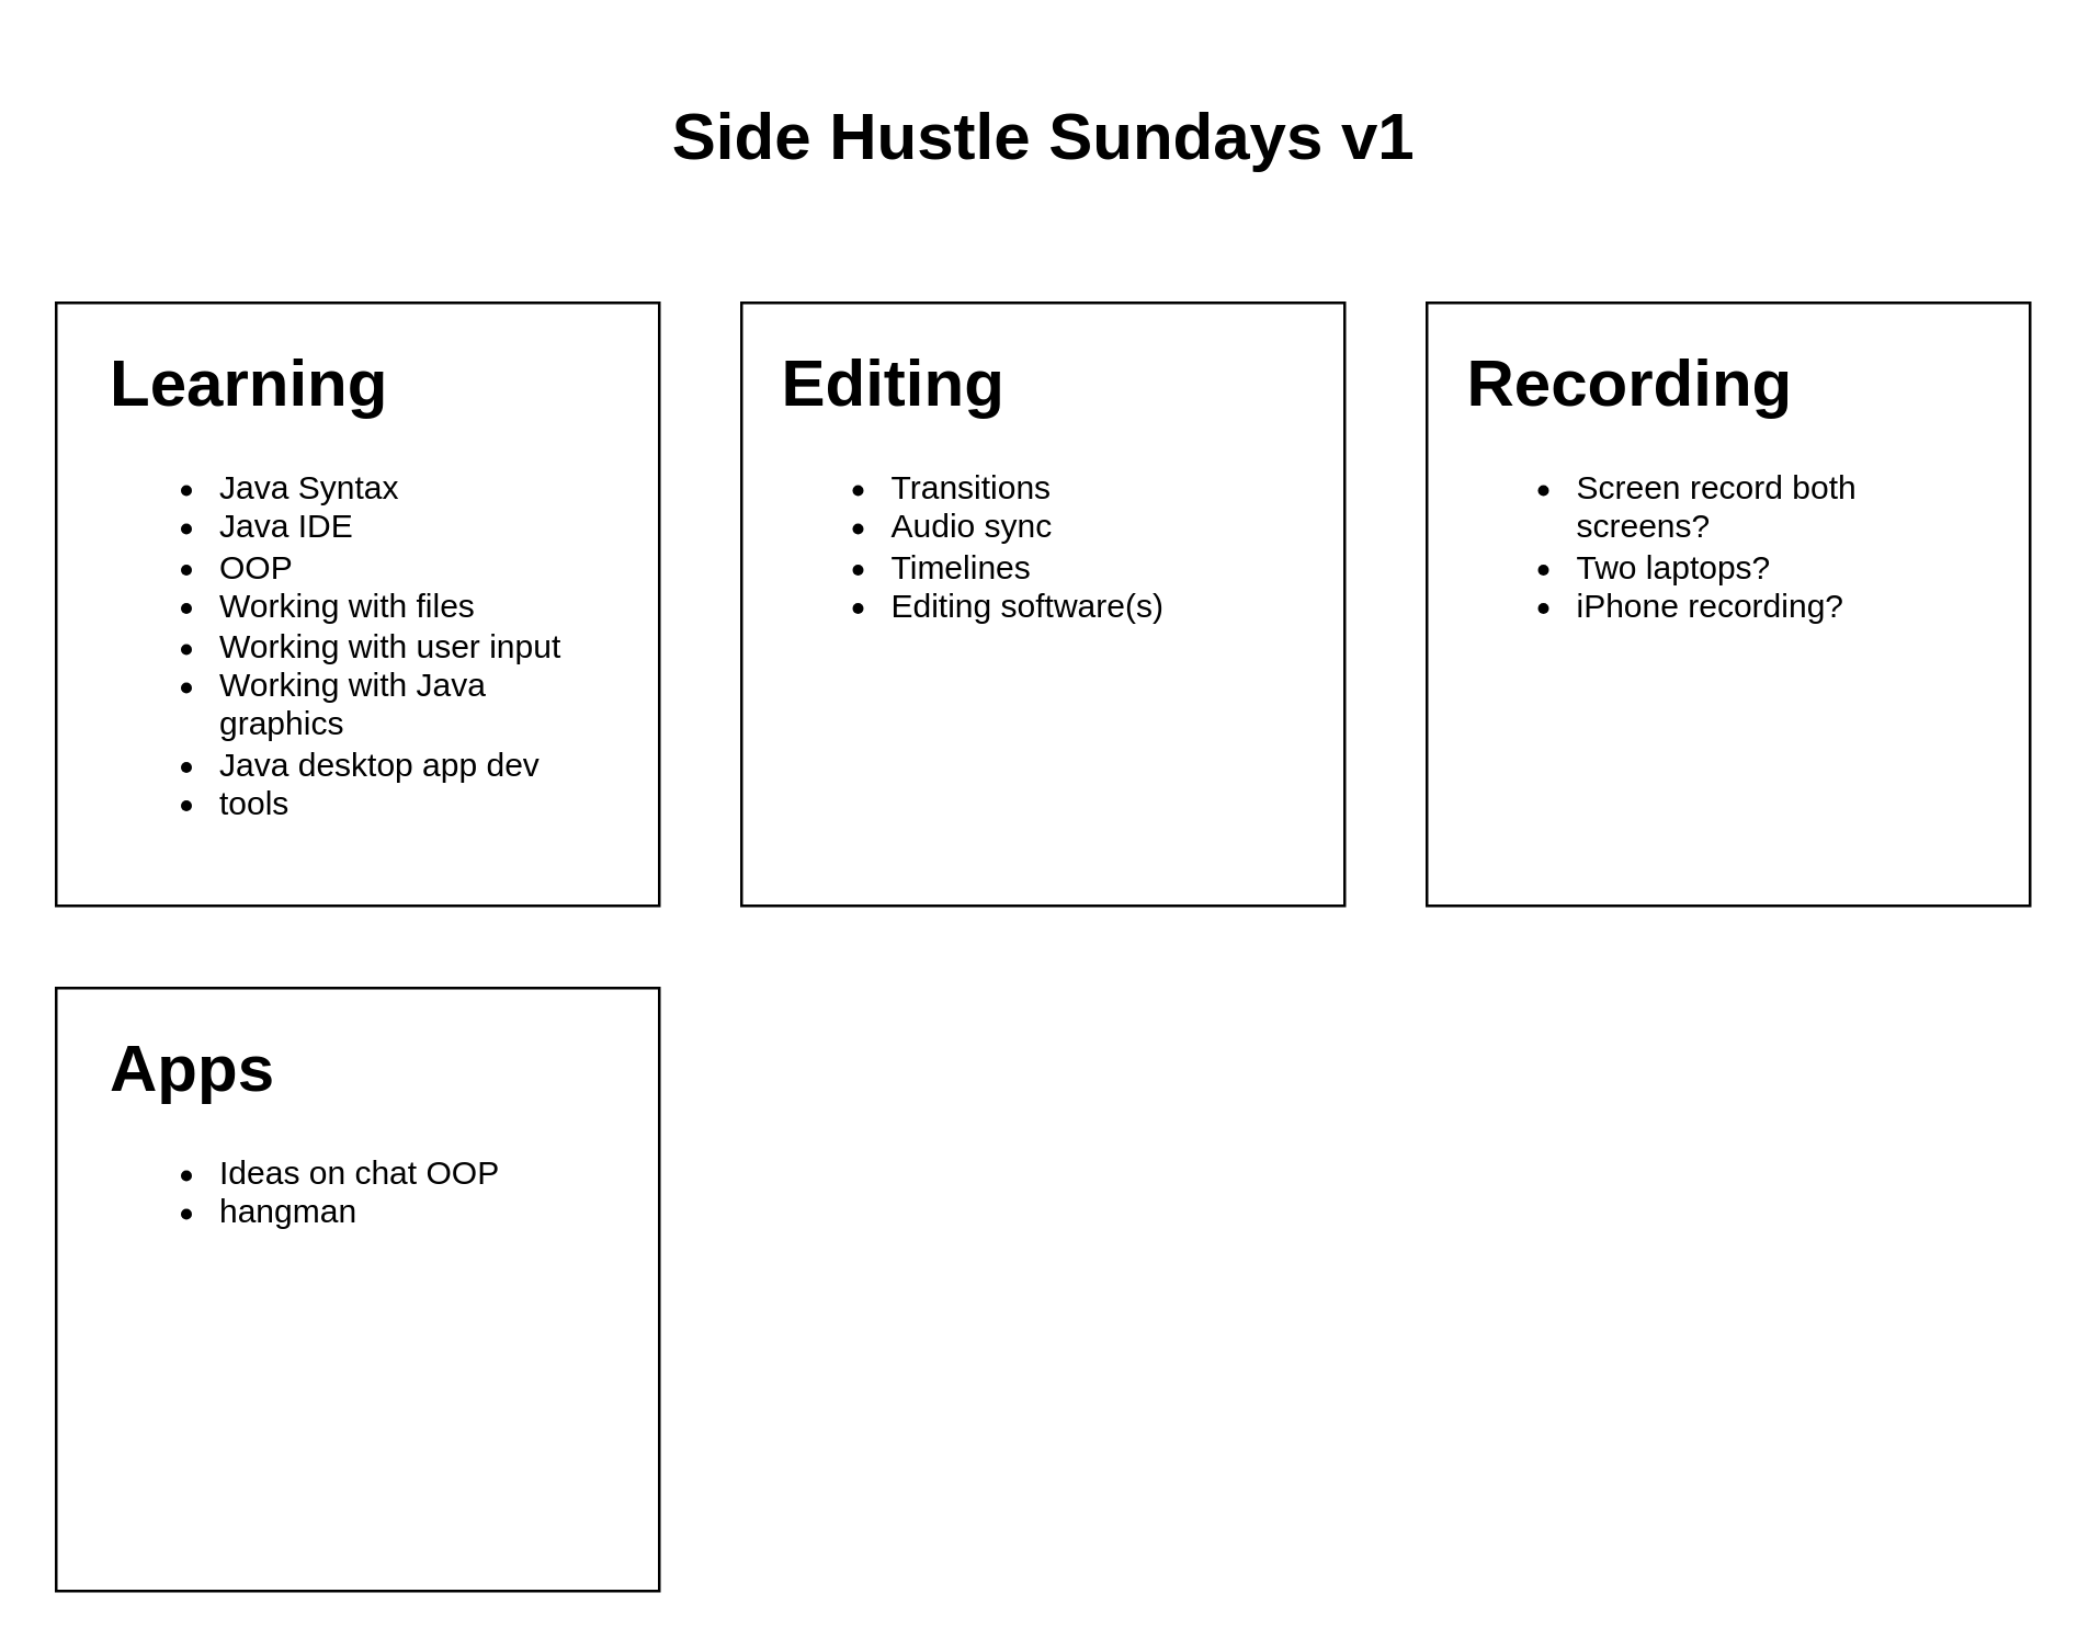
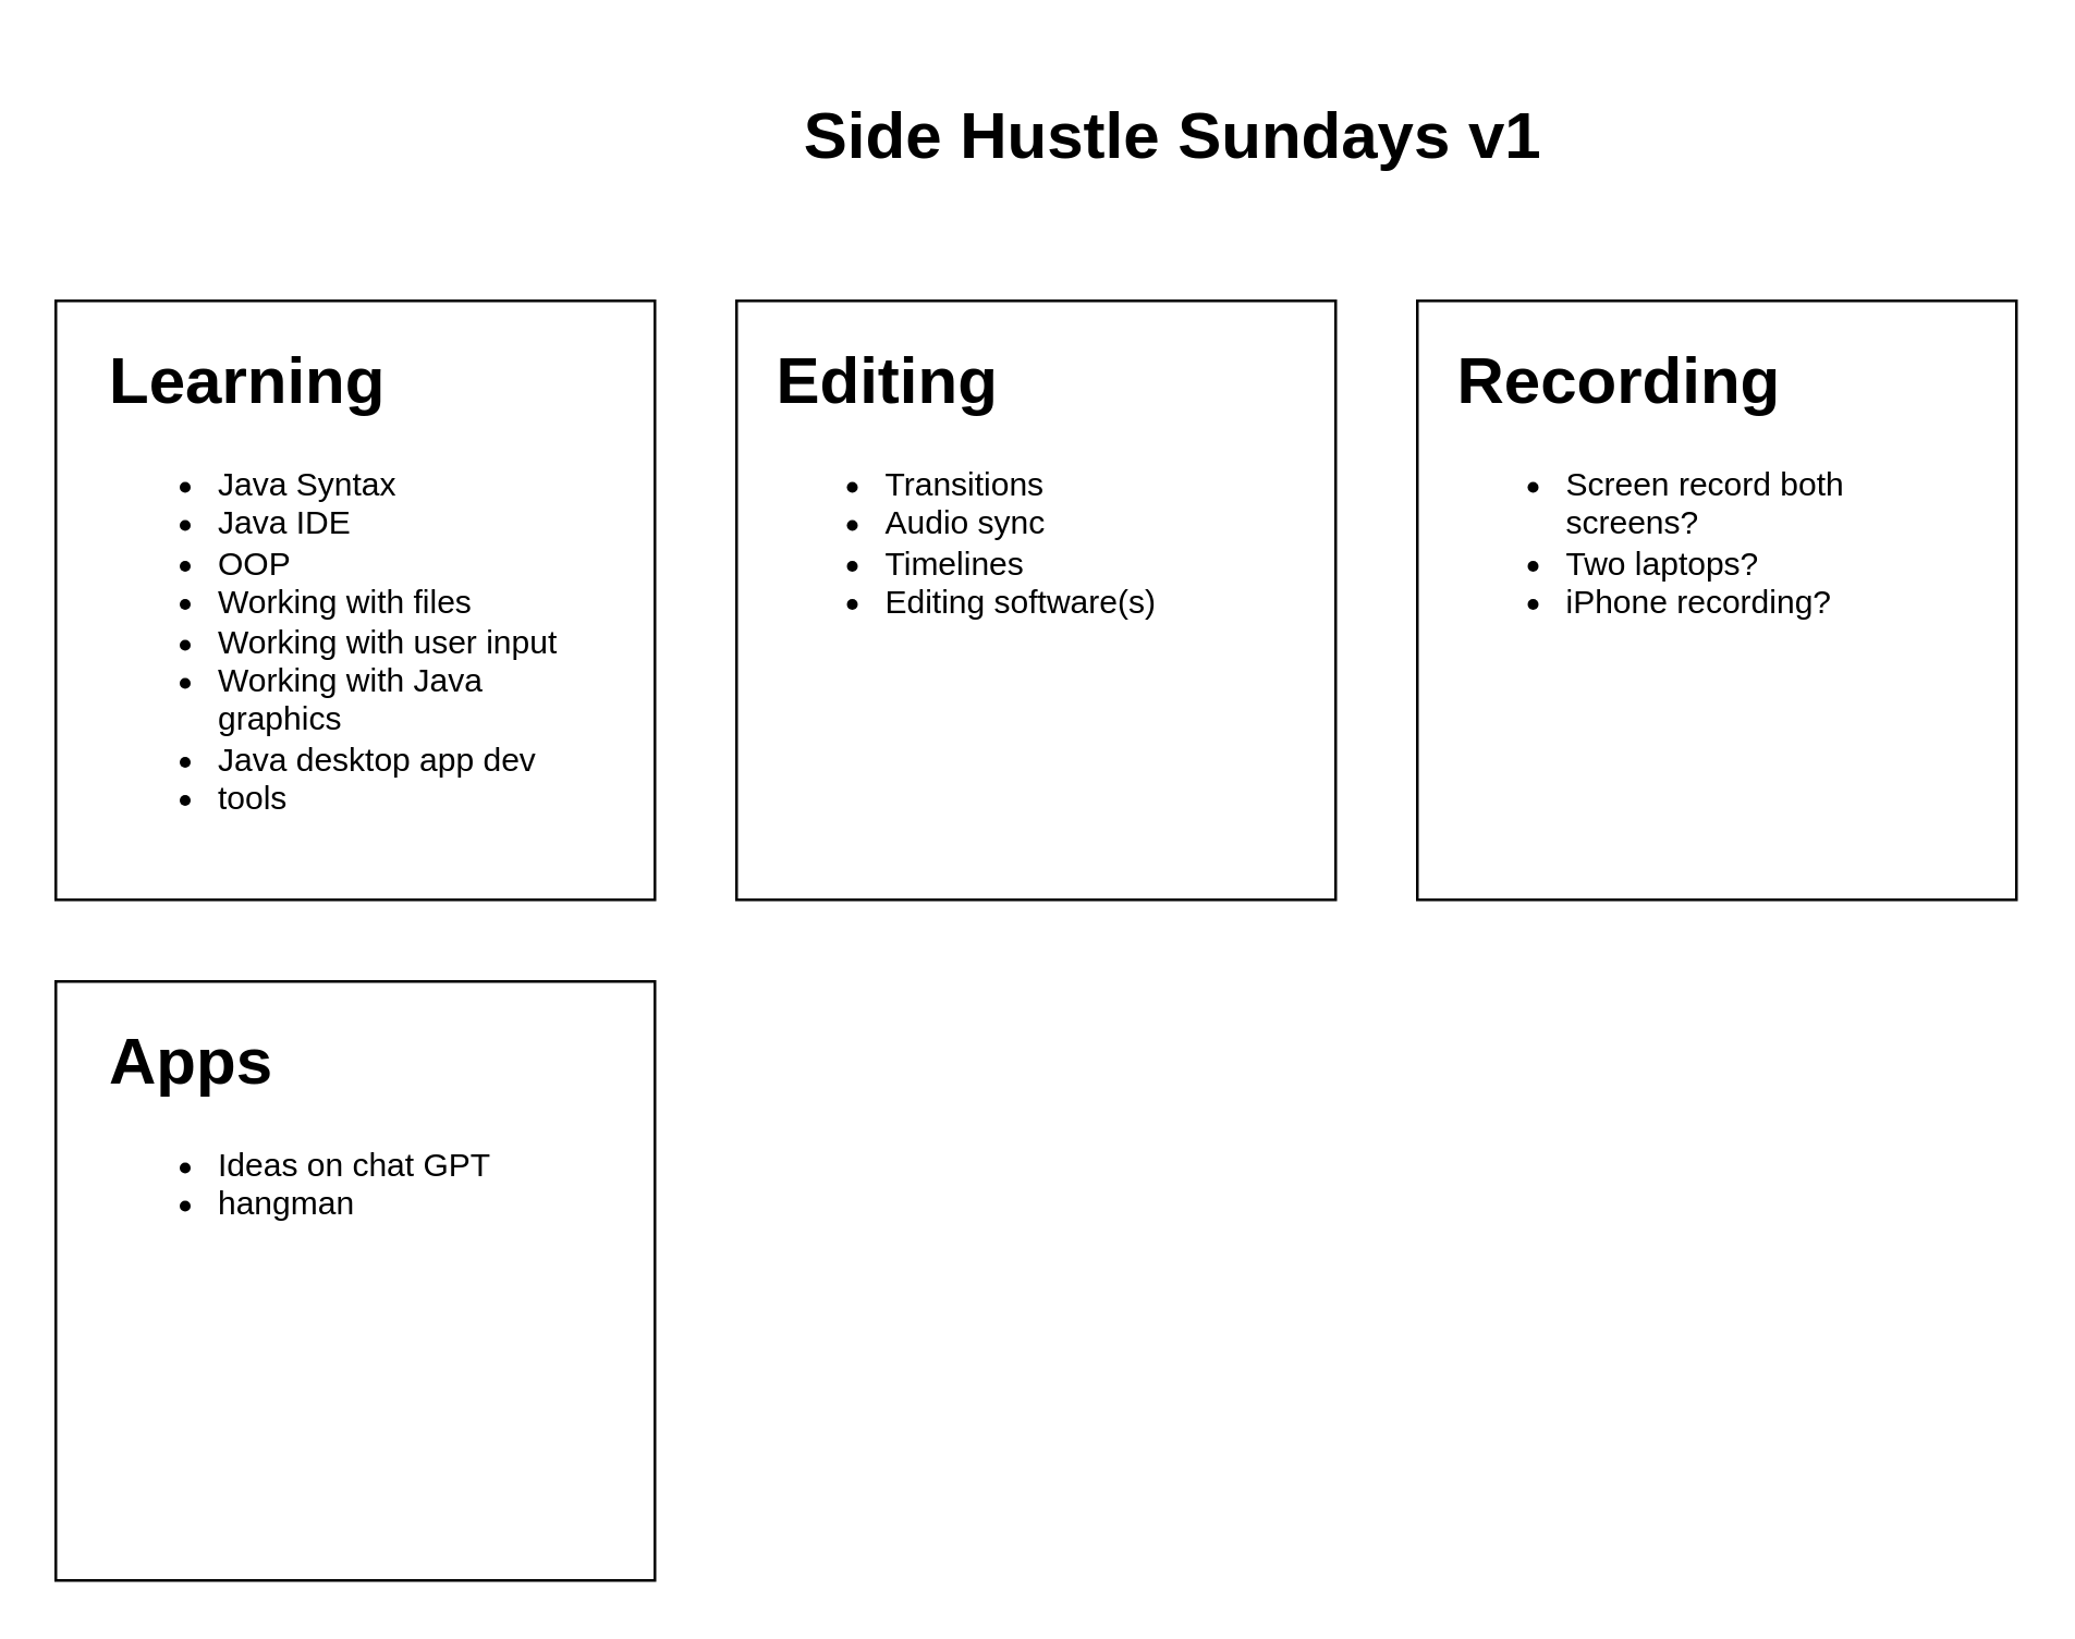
- <mxCell id="10" value="Side Hustle Sundays v1" style="text;strokeColor=none;fillColor=none;html=1;fontSize=24;fontStyle=1;verticalAlign=middle;align=center;" vertex="1" parent="1"><mxGeometry x="200" y="20" width="360" height="60" as="geometry" /></mxCell>
+ <mxCell id="10" value="Side Hustle Sundays v1" style="text;strokeColor=none;fillColor=none;html=1;fontSize=24;fontStyle=1;verticalAlign=middle;align=center;" vertex="1" parent="1"><mxGeometry x="250" y="20" width="360" height="60" as="geometry" /></mxCell>
- <mxCell id="9" value="&lt;h1&gt;Apps&lt;/h1&gt;&lt;div&gt;&lt;ul&gt;&lt;li&gt;Ideas on chat OOP&lt;br&gt;&lt;/li&gt;&lt;li&gt;hangman&lt;br&gt;&lt;/li&gt;&lt;/ul&gt;&lt;/div&gt;&lt;div&gt;&lt;br&gt;&lt;/div&gt;" style="text;html=1;strokeColor=none;fillColor=none;spacing=5;spacingTop=-20;whiteSpace=wrap;overflow=hidden;rounded=0;" vertex="1" parent="1"><mxGeometry x="35" y="370" width="190" height="200" as="geometry" /></mxCell>
+ <mxCell id="9" value="&lt;h1&gt;Apps&lt;/h1&gt;&lt;div&gt;&lt;ul&gt;&lt;li&gt;Ideas on chat GPT&lt;br&gt;&lt;/li&gt;&lt;li&gt;hangman&lt;br&gt;&lt;/li&gt;&lt;/ul&gt;&lt;/div&gt;&lt;div&gt;&lt;br&gt;&lt;/div&gt;" style="text;html=1;strokeColor=none;fillColor=none;spacing=5;spacingTop=-20;whiteSpace=wrap;overflow=hidden;rounded=0;" vertex="1" parent="1"><mxGeometry x="35" y="370" width="190" height="200" as="geometry" /></mxCell>
